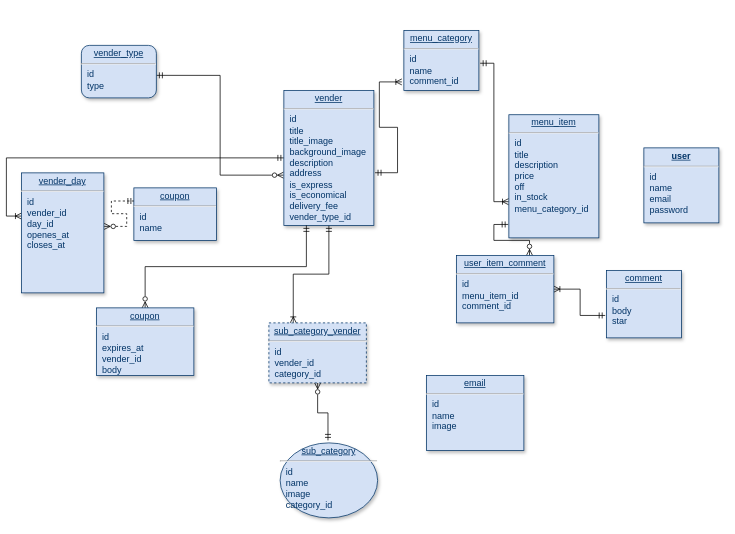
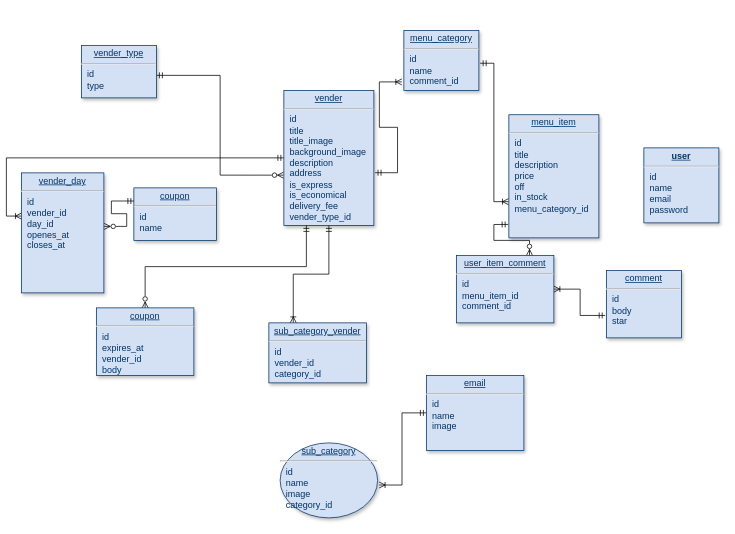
- <mxCell id="10" value="&lt;p style=&quot;margin: 0px; margin-top: 4px; text-align: center; text-decoration: underline;&quot;&gt;vender_type&lt;/p&gt;&lt;hr&gt;&lt;p style=&quot;margin: 0px; margin-left: 8px;&quot;&gt;id&lt;br&gt;&lt;/p&gt;&lt;p style=&quot;margin: 0px; margin-left: 8px;&quot;&gt;type&lt;/p&gt;&lt;p style=&quot;margin: 0px; margin-left: 8px;&quot;&gt;&lt;br&gt;&lt;/p&gt;" style="verticalAlign=top;align=left;overflow=fill;fontSize=12;fontFamily=Helvetica;html=1;strokeColor=#003366;shadow=1;fillColor=#D4E1F5;fontColor=#003366;rounded=1;" parent="1" vertex="1"><mxGeometry x="100" y="60" width="100" height="70" as="geometry" /></mxCell>
+ <mxCell id="10" value="&lt;p style=&quot;margin: 0px; margin-top: 4px; text-align: center; text-decoration: underline;&quot;&gt;vender_type&lt;/p&gt;&lt;hr&gt;&lt;p style=&quot;margin: 0px; margin-left: 8px;&quot;&gt;id&lt;br&gt;&lt;/p&gt;&lt;p style=&quot;margin: 0px; margin-left: 8px;&quot;&gt;type&lt;/p&gt;&lt;p style=&quot;margin: 0px; margin-left: 8px;&quot;&gt;&lt;br&gt;&lt;/p&gt;" style="verticalAlign=top;align=left;overflow=fill;fontSize=12;fontFamily=Helvetica;html=1;strokeColor=#003366;shadow=1;fillColor=#D4E1F5;fontColor=#003366" parent="1" vertex="1"><mxGeometry x="100" y="60" width="100" height="70" as="geometry" /></mxCell>
- <mxCell id="9" value="" style="edgeStyle=entityRelationEdgeStyle;fontSize=12;html=1;endArrow=ERmandOne;startArrow=ERzeroToMany;rounded=0;entryX=0;entryY=0.25;entryDx=0;entryDy=0;exitX=1.004;exitY=0.446;exitDx=0;exitDy=0;exitPerimeter=0;startFill=0;endFill=0;dashed=1;" parent="1" source="7" target="8" edge="1"><mxGeometry width="100" height="100" relative="1" as="geometry"><mxPoint x="110" y="240" as="sourcePoint" /><mxPoint x="210" y="140" as="targetPoint" /></mxGeometry></mxCell>
+ <mxCell id="9" value="" style="edgeStyle=entityRelationEdgeStyle;fontSize=12;html=1;endArrow=ERmandOne;startArrow=ERzeroToMany;rounded=0;entryX=0;entryY=0.25;entryDx=0;entryDy=0;exitX=1.004;exitY=0.446;exitDx=0;exitDy=0;exitPerimeter=0;startFill=0;endFill=0;" parent="1" source="7" target="8" edge="1"><mxGeometry width="100" height="100" relative="1" as="geometry"><mxPoint x="110" y="240" as="sourcePoint" /><mxPoint x="210" y="140" as="targetPoint" /></mxGeometry></mxCell>
- <mxCell id="25" value="&lt;p style=&quot;margin: 0px; margin-top: 4px; text-align: center; text-decoration: underline;&quot;&gt;sub_category_vender&lt;/p&gt;&lt;hr&gt;&lt;p style=&quot;margin: 0px; margin-left: 8px;&quot;&gt;id&lt;/p&gt;&lt;p style=&quot;margin: 0px; margin-left: 8px;&quot;&gt;vender_id&lt;/p&gt;&lt;p style=&quot;margin: 0px; margin-left: 8px;&quot;&gt;category_id&lt;/p&gt;&lt;p style=&quot;margin: 0px; margin-left: 8px;&quot;&gt;&lt;br&gt;&lt;/p&gt;" style="verticalAlign=top;align=left;overflow=fill;fontSize=12;fontFamily=Helvetica;html=1;strokeColor=#003366;shadow=1;fillColor=#D4E1F5;fontColor=#003366;dashed=1;" vertex="1" parent="1"><mxGeometry x="350" y="430" width="130" height="80" as="geometry" /></mxCell>
+ <mxCell id="25" value="&lt;p style=&quot;margin: 0px; margin-top: 4px; text-align: center; text-decoration: underline;&quot;&gt;sub_category_vender&lt;/p&gt;&lt;hr&gt;&lt;p style=&quot;margin: 0px; margin-left: 8px;&quot;&gt;id&lt;/p&gt;&lt;p style=&quot;margin: 0px; margin-left: 8px;&quot;&gt;vender_id&lt;/p&gt;&lt;p style=&quot;margin: 0px; margin-left: 8px;&quot;&gt;category_id&lt;/p&gt;&lt;p style=&quot;margin: 0px; margin-left: 8px;&quot;&gt;&lt;br&gt;&lt;/p&gt;" style="verticalAlign=top;align=left;overflow=fill;fontSize=12;fontFamily=Helvetica;html=1;strokeColor=#003366;shadow=1;fillColor=#D4E1F5;fontColor=#003366" vertex="1" parent="1"><mxGeometry x="350" y="430" width="130" height="80" as="geometry" /></mxCell>
- <mxCell id="24" style="edgeStyle=orthogonalEdgeStyle;rounded=0;orthogonalLoop=1;jettySize=auto;html=1;entryX=0.491;entryY=-0.033;entryDx=0;entryDy=0;entryPerimeter=0;startArrow=ERzeroToMany;startFill=0;endArrow=ERmandOne;endFill=0;" edge="1" parent="1" source="25" target="23"><mxGeometry relative="1" as="geometry" /></mxCell>
+ <mxCell id="26" style="edgeStyle=orthogonalEdgeStyle;rounded=0;orthogonalLoop=1;jettySize=auto;html=1;entryX=1.015;entryY=0.562;entryDx=0;entryDy=0;entryPerimeter=0;startArrow=ERmandOne;startFill=0;endArrow=ERoneToMany;endFill=0;" edge="1" parent="1" source="27" target="23"><mxGeometry relative="1" as="geometry" /></mxCell>
